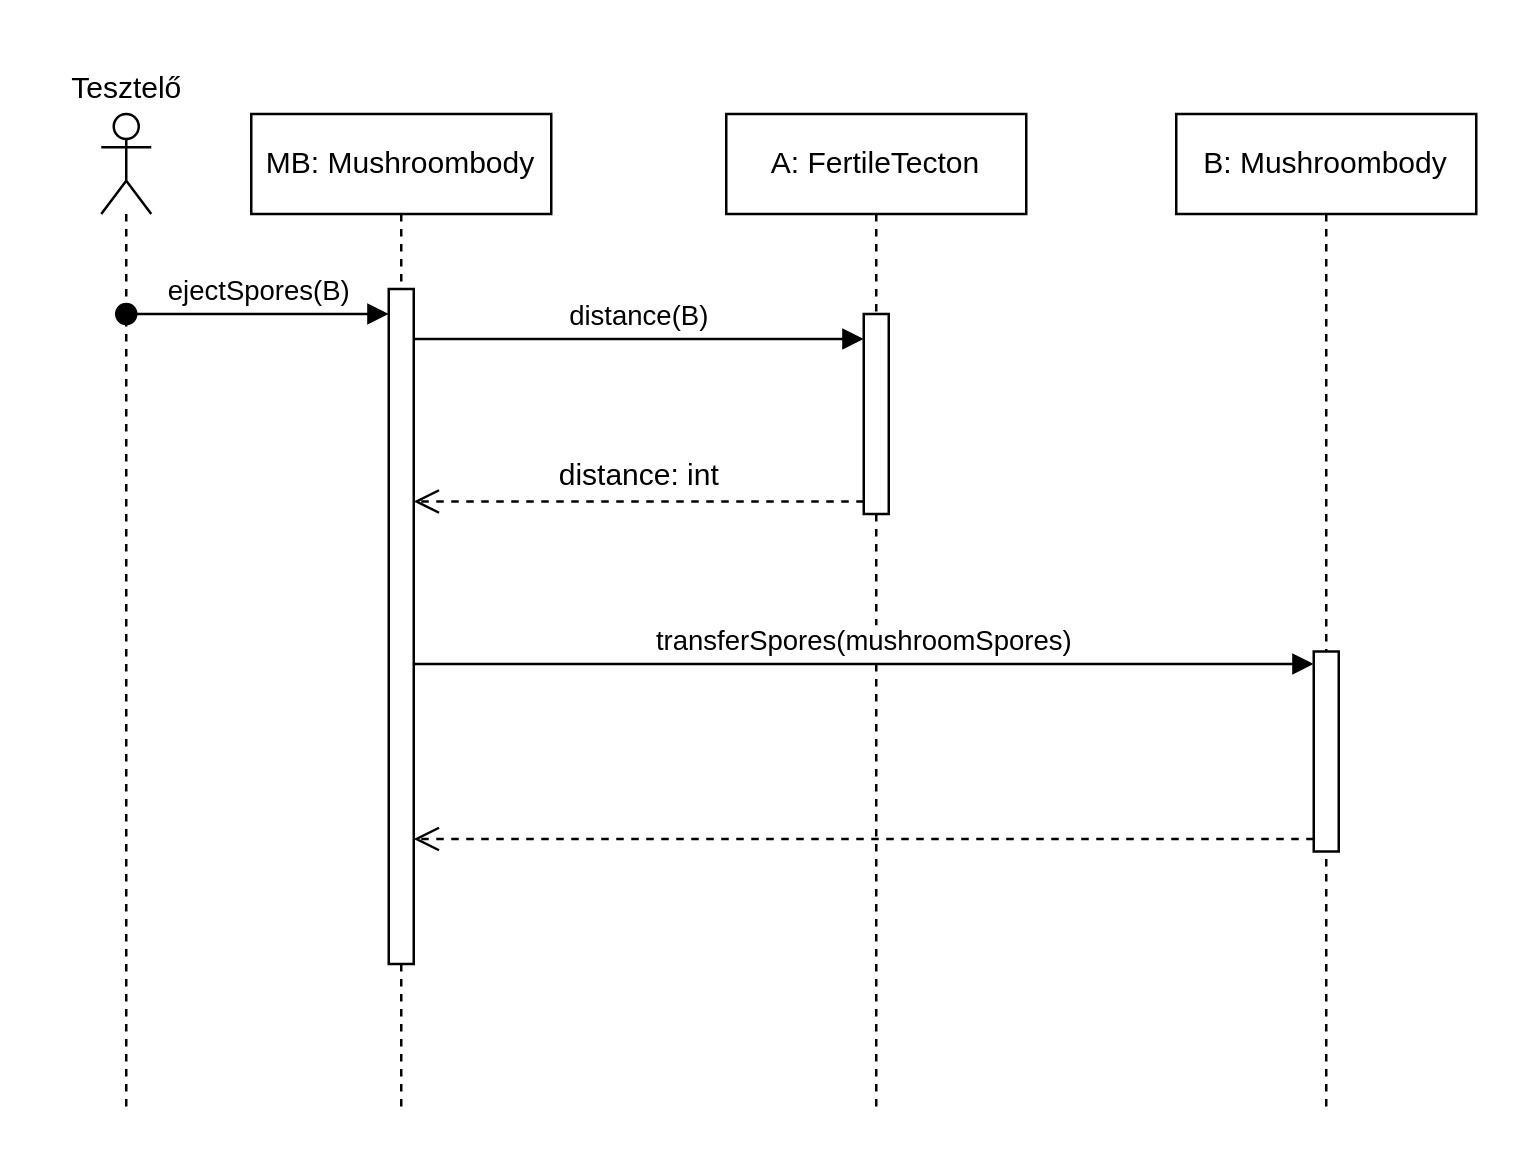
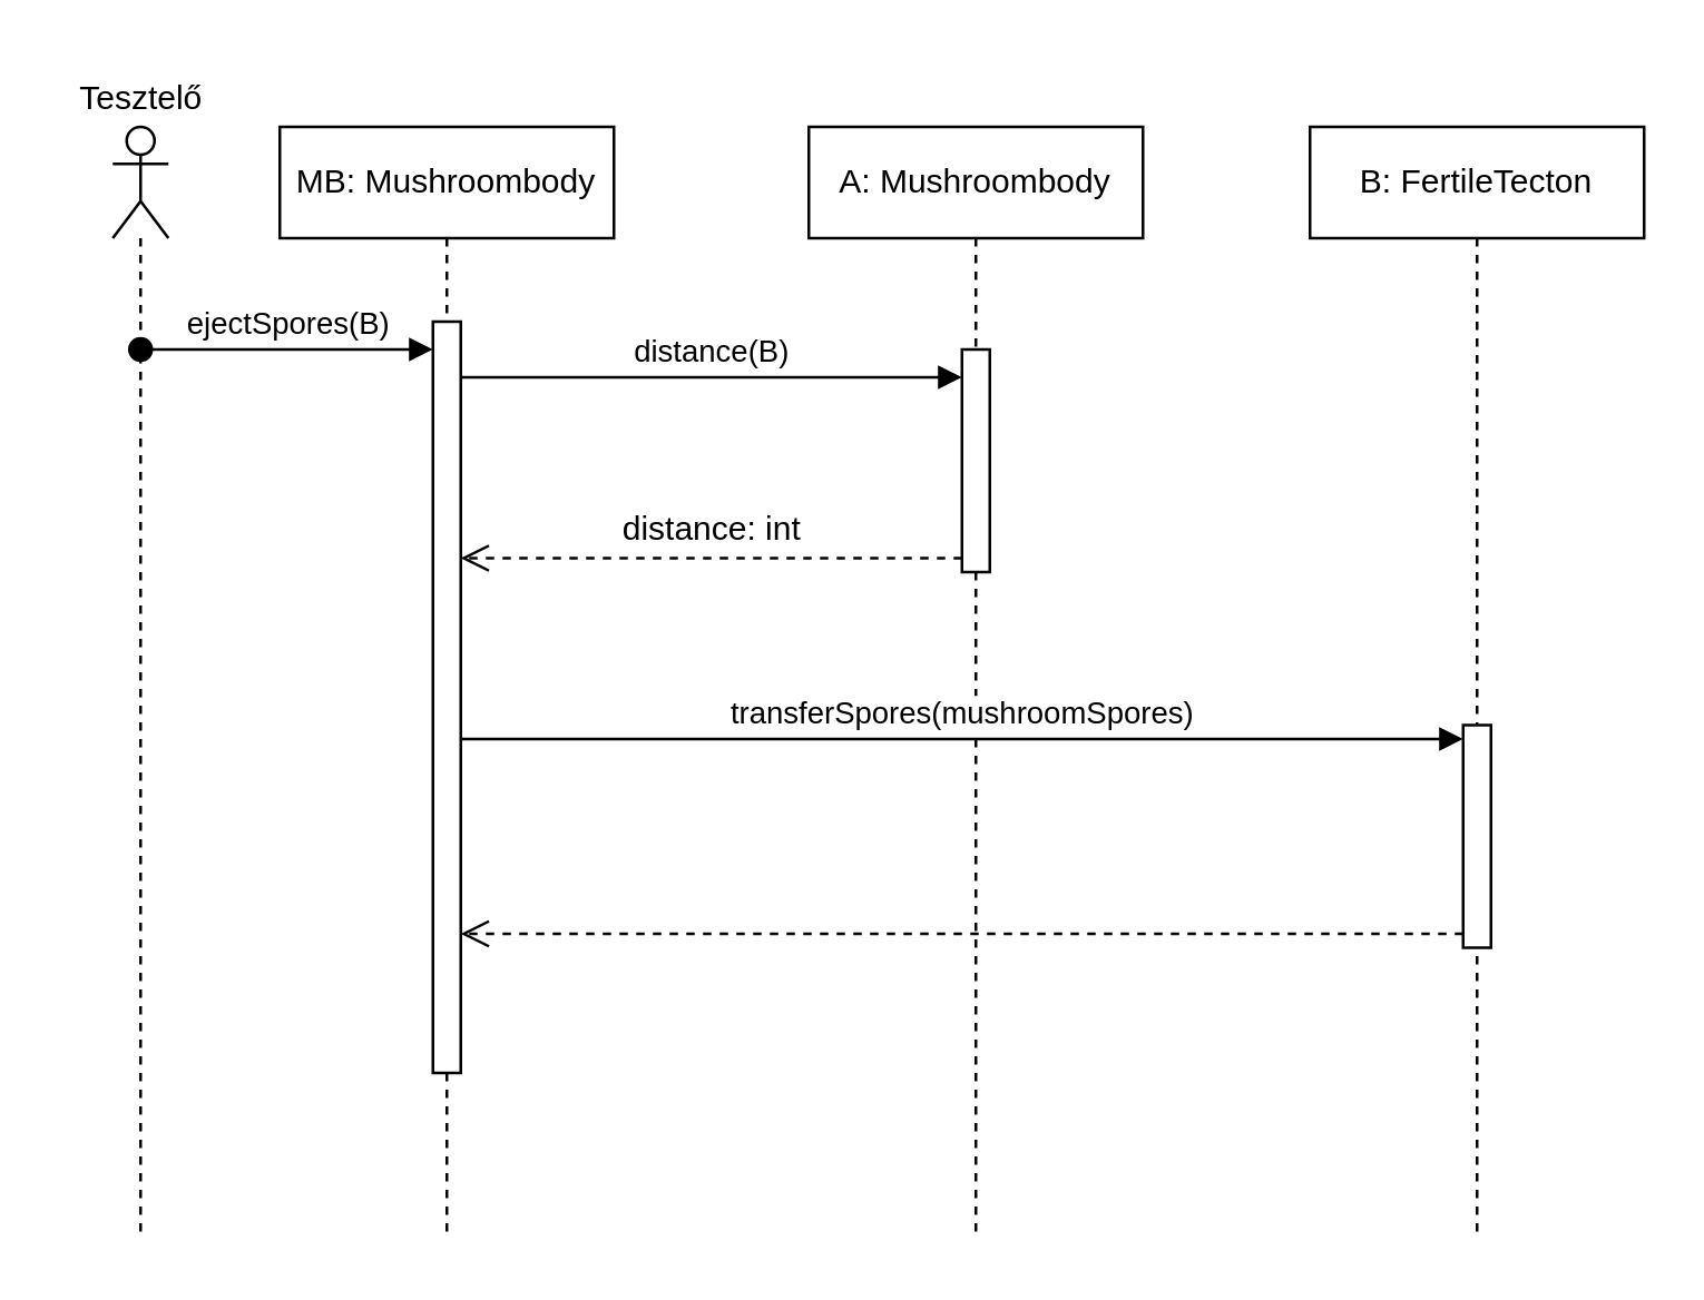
- <mxCell id="5" value="A: FertileTecton" style="shape=umlLifeline;perimeter=lifelinePerimeter;whiteSpace=wrap;html=1;container=1;dropTarget=0;collapsible=0;recursiveResize=0;outlineConnect=0;portConstraint=eastwest;newEdgeStyle={&quot;curved&quot;:0,&quot;rounded&quot;:0};" parent="1" vertex="1"><mxGeometry x="290" y="45" width="120" height="400" as="geometry" /></mxCell>
+ <mxCell id="5" value="A: Mushroombody" style="shape=umlLifeline;perimeter=lifelinePerimeter;whiteSpace=wrap;html=1;container=1;dropTarget=0;collapsible=0;recursiveResize=0;outlineConnect=0;portConstraint=eastwest;newEdgeStyle={&quot;curved&quot;:0,&quot;rounded&quot;:0};" parent="1" vertex="1"><mxGeometry x="290" y="45" width="120" height="400" as="geometry" /></mxCell>
- <mxCell id="4" value="B: Mushroombody" style="shape=umlLifeline;perimeter=lifelinePerimeter;whiteSpace=wrap;html=1;container=1;dropTarget=0;collapsible=0;recursiveResize=0;outlineConnect=0;portConstraint=eastwest;newEdgeStyle={&quot;curved&quot;:0,&quot;rounded&quot;:0};" parent="1" vertex="1"><mxGeometry x="470" y="45" width="120" height="400" as="geometry" /></mxCell>
+ <mxCell id="4" value="B: FertileTecton" style="shape=umlLifeline;perimeter=lifelinePerimeter;whiteSpace=wrap;html=1;container=1;dropTarget=0;collapsible=0;recursiveResize=0;outlineConnect=0;portConstraint=eastwest;newEdgeStyle={&quot;curved&quot;:0,&quot;rounded&quot;:0};" parent="1" vertex="1"><mxGeometry x="470" y="45" width="120" height="400" as="geometry" /></mxCell>
